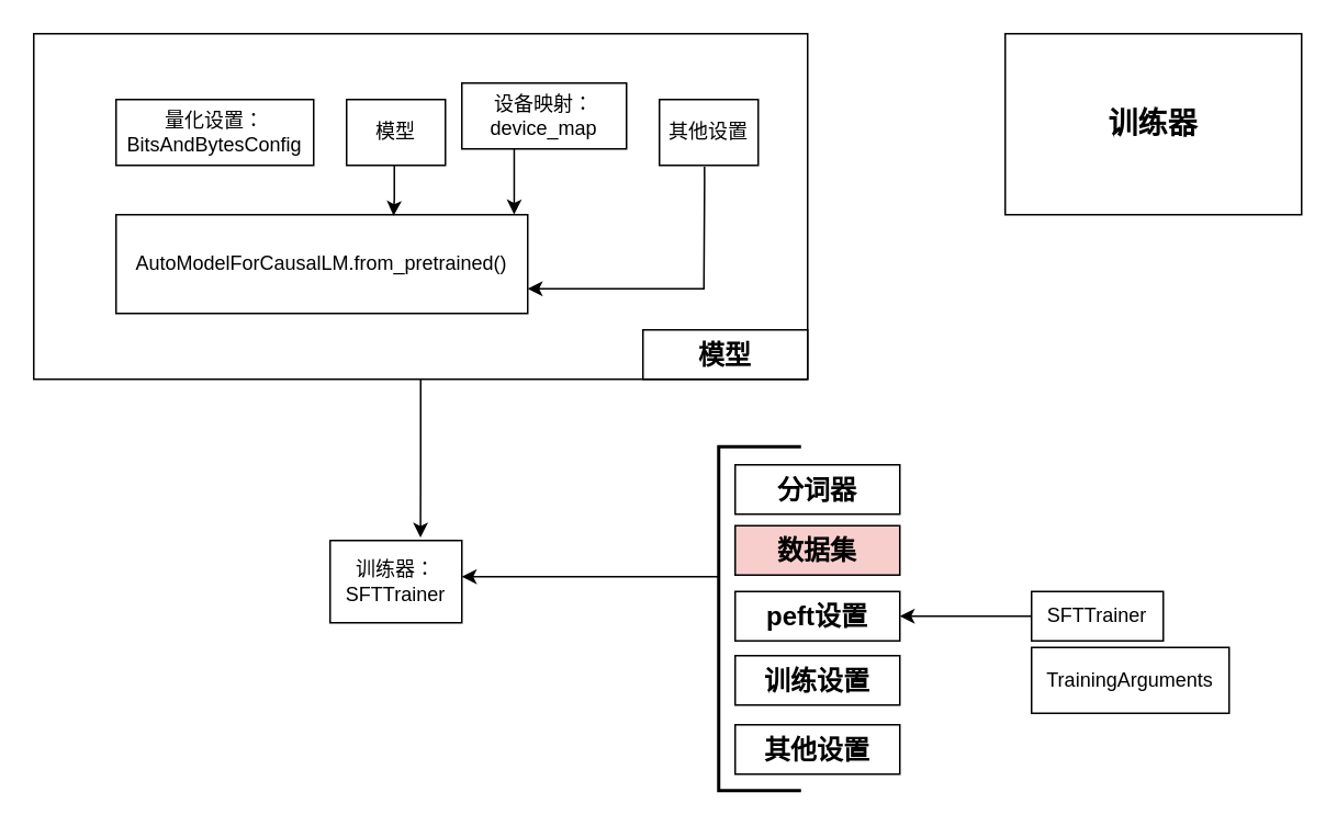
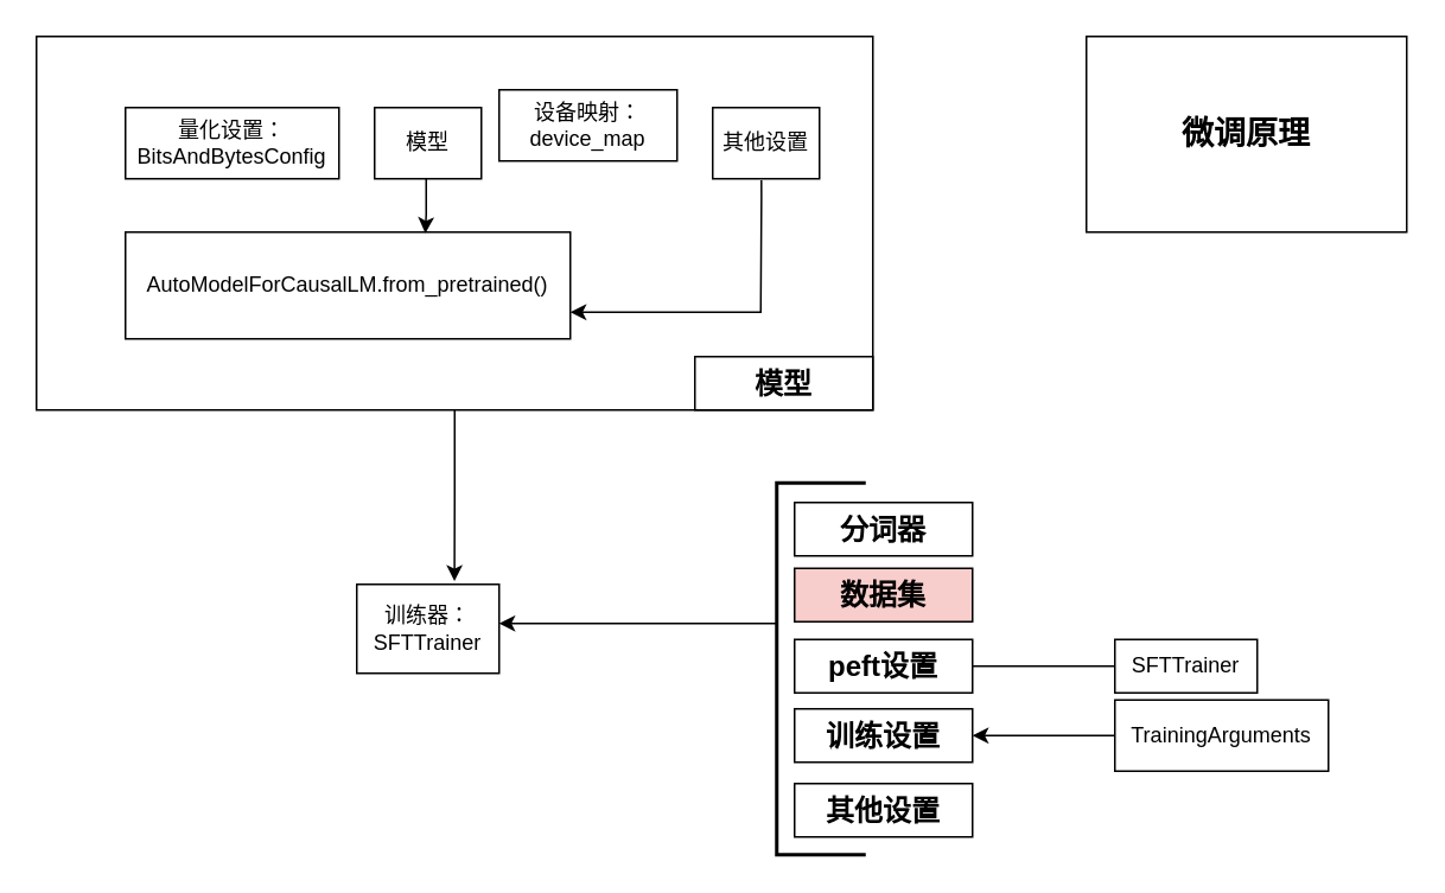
- <mxCell id="2" value="&lt;font style=&quot;font-size: 18px;&quot;&gt;&lt;b&gt;训练器&lt;/b&gt;&lt;/font&gt;" style="rounded=0;whiteSpace=wrap;html=1;" parent="1" vertex="1"><mxGeometry x="610" y="20" width="180" height="110" as="geometry" /></mxCell>
+ <mxCell id="2" value="&lt;font style=&quot;font-size: 18px;&quot;&gt;&lt;b&gt;微调原理&lt;/b&gt;&lt;/font&gt;" style="rounded=0;whiteSpace=wrap;html=1;" parent="1" vertex="1"><mxGeometry x="610" y="20" width="180" height="110" as="geometry" /></mxCell>
- <mxCell id="13" style="edgeStyle=orthogonalEdgeStyle;rounded=0;orthogonalLoop=1;jettySize=auto;html=1;entryX=0.967;entryY=-0.003;entryDx=0;entryDy=0;entryPerimeter=0;" parent="1" source="12" target="9" edge="1"><mxGeometry relative="1" as="geometry"><Array as="points"><mxPoint x="312" y="120" /></Array></mxGeometry></mxCell>
- <mxCell id="5" style="edgeStyle=orthogonalEdgeStyle;rounded=0;orthogonalLoop=1;jettySize=auto;html=1;entryX=1;entryY=0.5;entryDx=0;entryDy=0;" parent="1" source="6" target="4" edge="1"><mxGeometry relative="1" as="geometry" /></mxCell>
+ <mxCell id="5" style="edgeStyle=orthogonalEdgeStyle;rounded=0;orthogonalLoop=1;jettySize=auto;html=1;entryX=1;entryY=0.5;entryDx=0;entryDy=0;endArrow=none;" parent="1" source="6" target="4" edge="1"><mxGeometry relative="1" as="geometry" /></mxCell>
+ <mxCell id="19" style="edgeStyle=orthogonalEdgeStyle;rounded=0;orthogonalLoop=1;jettySize=auto;html=1;entryX=1;entryY=0.5;entryDx=0;entryDy=0;" parent="1" source="20" target="21" edge="1"><mxGeometry relative="1" as="geometry" /></mxCell>
